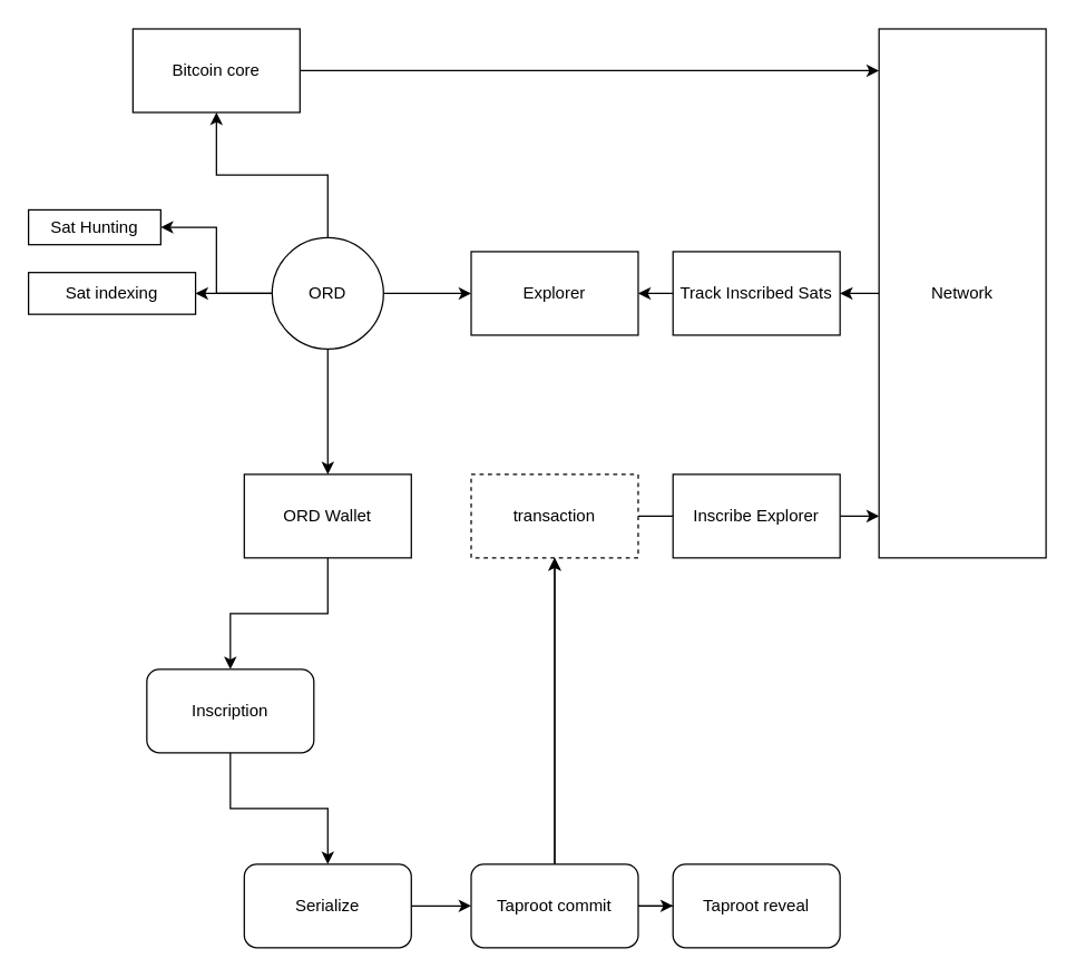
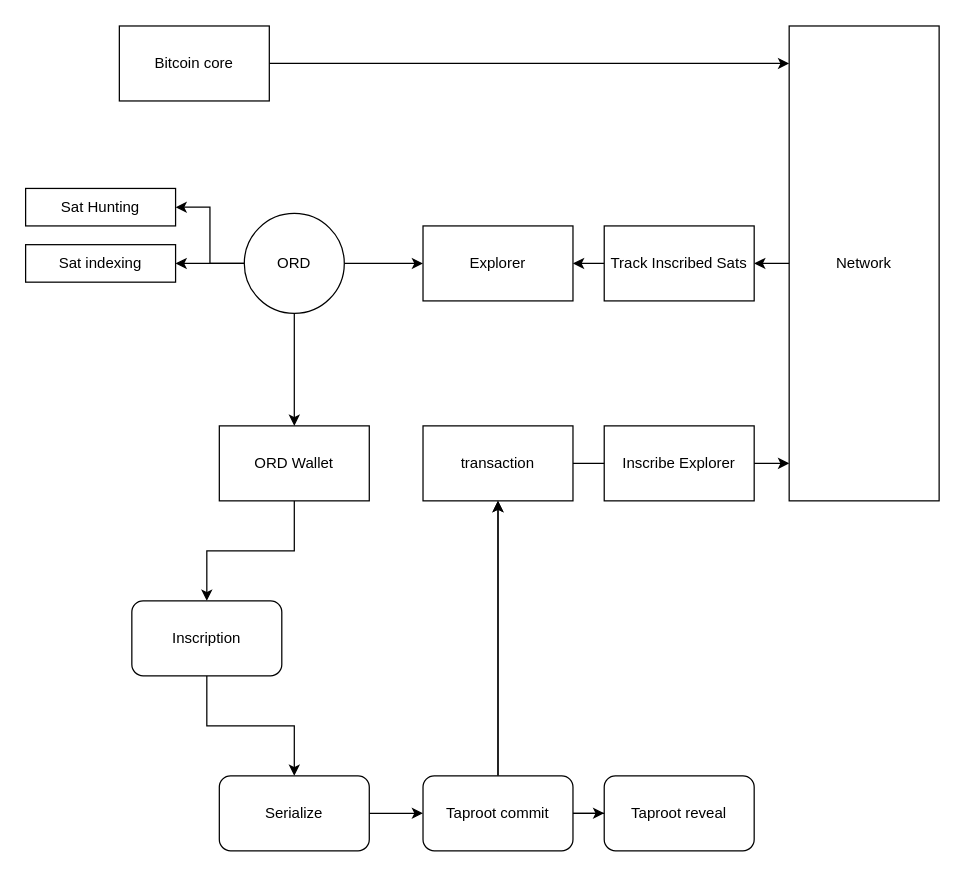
- <mxCell id="2" value="" style="edgeStyle=orthogonalEdgeStyle;rounded=0;orthogonalLoop=1;jettySize=auto;html=1;" edge="1" parent="1" source="7" target="9"><mxGeometry relative="1" as="geometry" /></mxCell>
- <mxCell id="13" value="Sat Hunting" style="whiteSpace=wrap;html=1;" vertex="1" parent="1"><mxGeometry x="20" y="150" width="95" height="25" as="geometry" /></mxCell>
+ <mxCell id="13" value="Sat Hunting" style="whiteSpace=wrap;html=1;" vertex="1" parent="1"><mxGeometry x="20" y="150" width="120" height="30" as="geometry" /></mxCell>
- <mxCell id="15" value="transaction" style="whiteSpace=wrap;html=1;dashed=1;" vertex="1" parent="1"><mxGeometry x="338" y="340" width="120" height="60" as="geometry" /></mxCell>
+ <mxCell id="15" value="transaction" style="whiteSpace=wrap;html=1;" vertex="1" parent="1"><mxGeometry x="338" y="340" width="120" height="60" as="geometry" /></mxCell>
